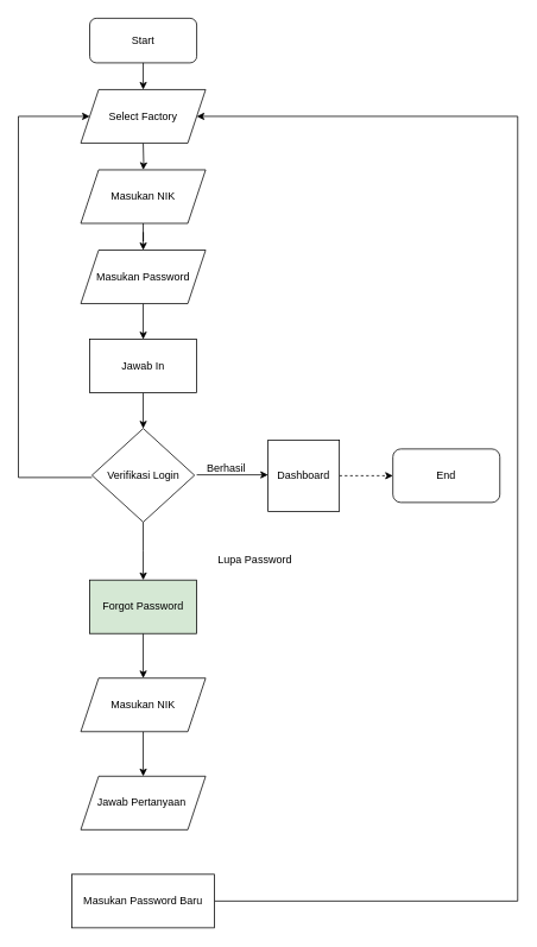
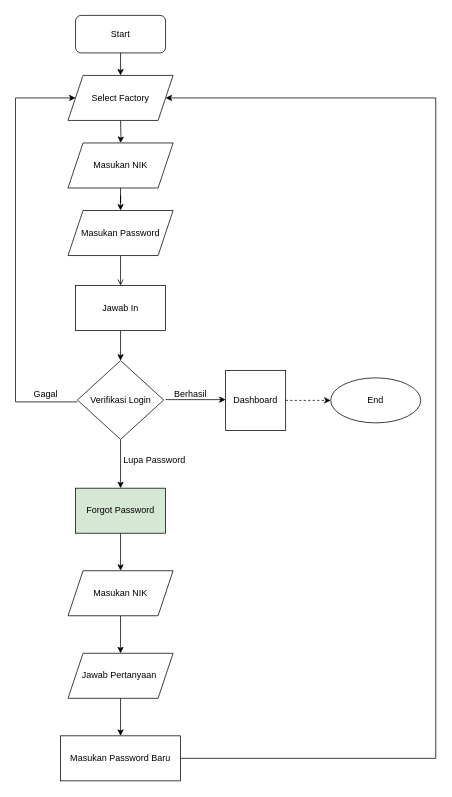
- <mxCell id="6" value="" style="edgeStyle=orthogonalEdgeStyle;rounded=0;orthogonalLoop=1;jettySize=auto;html=1;" edge="1" parent="1" source="7" target="28"><mxGeometry relative="1" as="geometry" /></mxCell>
+ <mxCell id="6" value="" style="edgeStyle=orthogonalEdgeStyle;rounded=0;orthogonalLoop=1;jettySize=auto;html=1;endArrow=open;" edge="1" parent="1" source="7" target="28"><mxGeometry relative="1" as="geometry" /></mxCell>
+ <mxCell id="13" value="Gagal" style="text;html=1;align=center;verticalAlign=middle;resizable=0;points=[];autosize=1;strokeColor=none;fillColor=none;" vertex="1" parent="1"><mxGeometry x="30" y="510" width="60" height="30" as="geometry" /></mxCell>
- <mxCell id="26" value="End" style="rounded=1;whiteSpace=wrap;html=1;" vertex="1" parent="1"><mxGeometry x="440" y="503" width="120" height="60" as="geometry" /></mxCell>
+ <mxCell id="26" value="End" style="ellipse;whiteSpace=wrap;html=1;" vertex="1" parent="1"><mxGeometry x="440" y="503" width="120" height="60" as="geometry" /></mxCell>
- <mxCell id="17" value="Lupa Password" style="text;html=1;align=center;verticalAlign=middle;resizable=0;points=[];autosize=1;strokeColor=none;fillColor=none;" vertex="1" parent="1"><mxGeometry x="230" y="613" width="110" height="30" as="geometry" /></mxCell>
+ <mxCell id="17" value="Lupa Password" style="text;html=1;align=center;verticalAlign=middle;resizable=0;points=[];autosize=1;strokeColor=none;fillColor=none;" vertex="1" parent="1"><mxGeometry x="150" y="598" width="110" height="30" as="geometry" /></mxCell>
+ <mxCell id="22" value="" style="edgeStyle=orthogonalEdgeStyle;rounded=0;orthogonalLoop=1;jettySize=auto;html=1;" edge="1" parent="1" source="23" target="25"><mxGeometry relative="1" as="geometry" /></mxCell>
